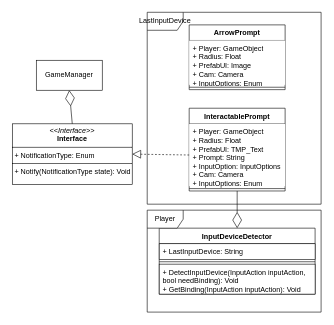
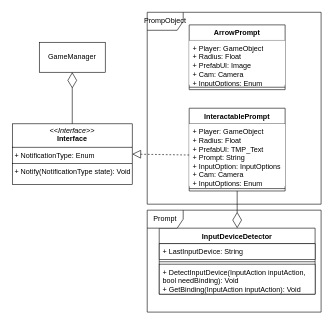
- <mxCell id="17" value="LastInputDevice" style="shape=umlFrame;whiteSpace=wrap;html=1;pointerEvents=0;" vertex="1" parent="1"><mxGeometry x="245" width="290" height="320" as="geometry" y="20" /></mxCell>
+ <mxCell id="17" value="PrompObject" style="shape=umlFrame;whiteSpace=wrap;html=1;pointerEvents=0;" vertex="1" parent="1"><mxGeometry x="245" width="290" height="320" as="geometry" y="20" /></mxCell>
- <mxCell id="8" value="GameManager" style="html=1;whiteSpace=wrap;" vertex="1" parent="1"><mxGeometry x="60" y="100" width="110" height="50" as="geometry" /></mxCell>
+ <mxCell id="8" value="GameManager" style="html=1;whiteSpace=wrap;" vertex="1" parent="1"><mxGeometry x="65" y="70" width="110" height="50" as="geometry" /></mxCell>
- <mxCell id="18" value="Player" style="shape=umlFrame;whiteSpace=wrap;html=1;pointerEvents=0;" vertex="1" parent="1"><mxGeometry x="245" y="350" width="290" height="170" as="geometry" /></mxCell>
+ <mxCell id="18" value="Prompt" style="shape=umlFrame;whiteSpace=wrap;html=1;pointerEvents=0;" vertex="1" parent="1"><mxGeometry x="245" y="350" width="290" height="170" as="geometry" /></mxCell>
